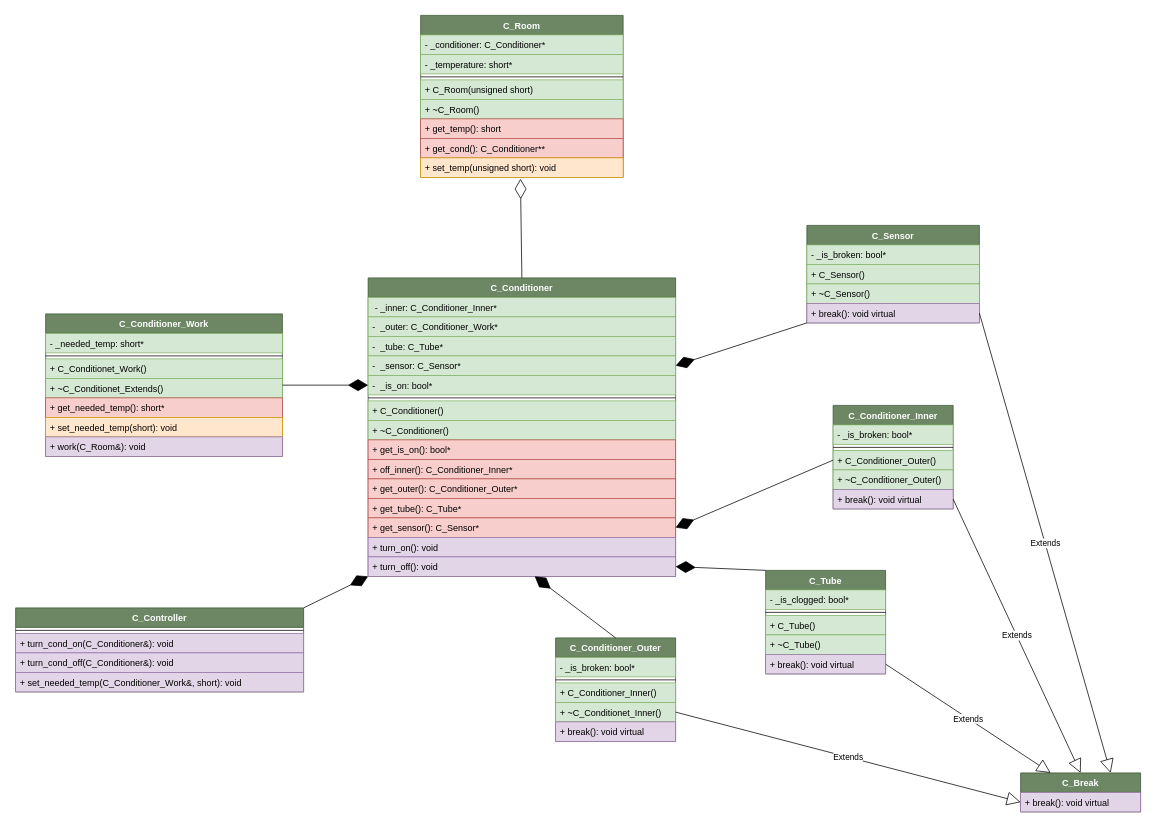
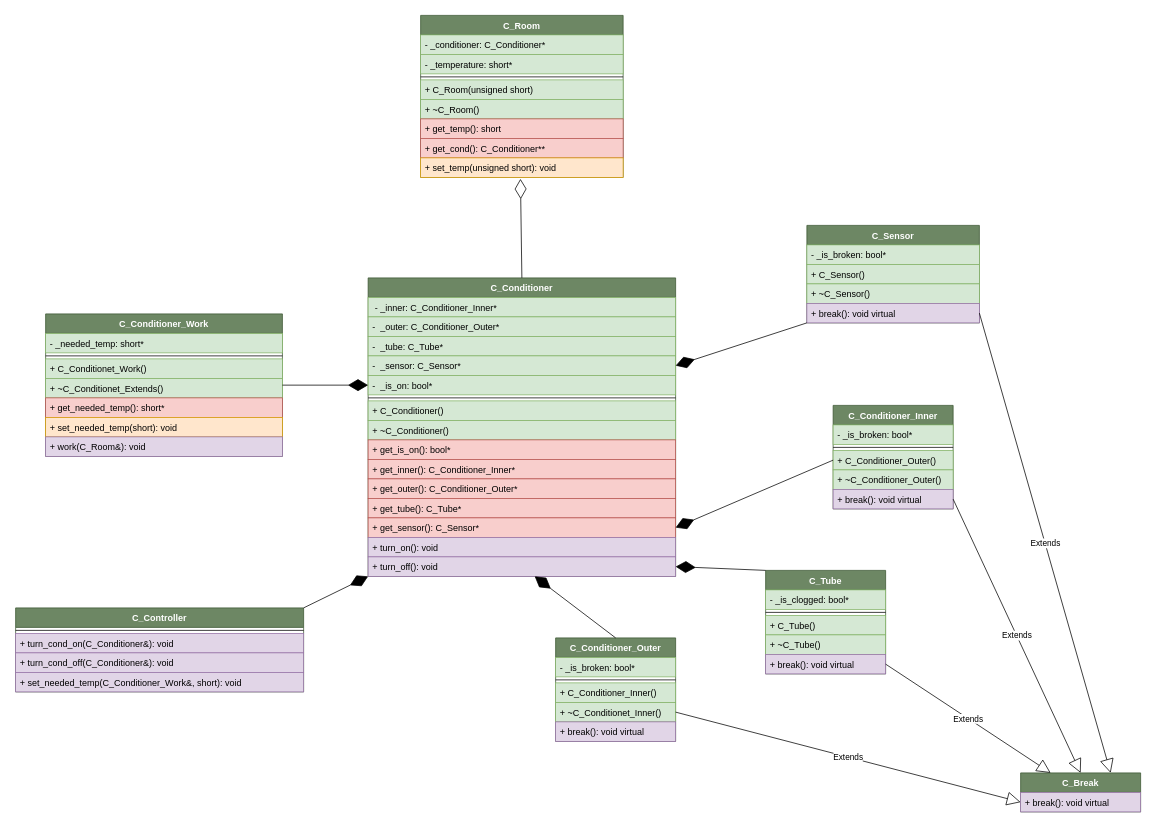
- <mxCell id="36" value="-  _outer: C_Conditioner_Work*" style="text;strokeColor=#82b366;fillColor=#d5e8d4;align=left;verticalAlign=top;spacingLeft=4;spacingRight=4;overflow=hidden;rotatable=0;points=[[0,0.5],[1,0.5]];portConstraint=eastwest;" parent="34" vertex="1"><mxGeometry y="52" width="410" height="26" as="geometry" /></mxCell>
+ <mxCell id="36" value="-  _outer: C_Conditioner_Outer*" style="text;strokeColor=#82b366;fillColor=#d5e8d4;align=left;verticalAlign=top;spacingLeft=4;spacingRight=4;overflow=hidden;rotatable=0;points=[[0,0.5],[1,0.5]];portConstraint=eastwest;" parent="34" vertex="1"><mxGeometry y="52" width="410" height="26" as="geometry" /></mxCell>
- <mxCell id="44" value="+ off_inner(): C_Conditioner_Inner*" style="text;strokeColor=#b85450;fillColor=#f8cecc;align=left;verticalAlign=top;spacingLeft=4;spacingRight=4;overflow=hidden;rotatable=0;points=[[0,0.5],[1,0.5]];portConstraint=eastwest;" vertex="1" parent="34"><mxGeometry y="242" width="410" height="26" as="geometry" /></mxCell>
+ <mxCell id="44" value="+ get_inner(): C_Conditioner_Inner*" style="text;strokeColor=#b85450;fillColor=#f8cecc;align=left;verticalAlign=top;spacingLeft=4;spacingRight=4;overflow=hidden;rotatable=0;points=[[0,0.5],[1,0.5]];portConstraint=eastwest;" vertex="1" parent="34"><mxGeometry y="242" width="410" height="26" as="geometry" /></mxCell>
